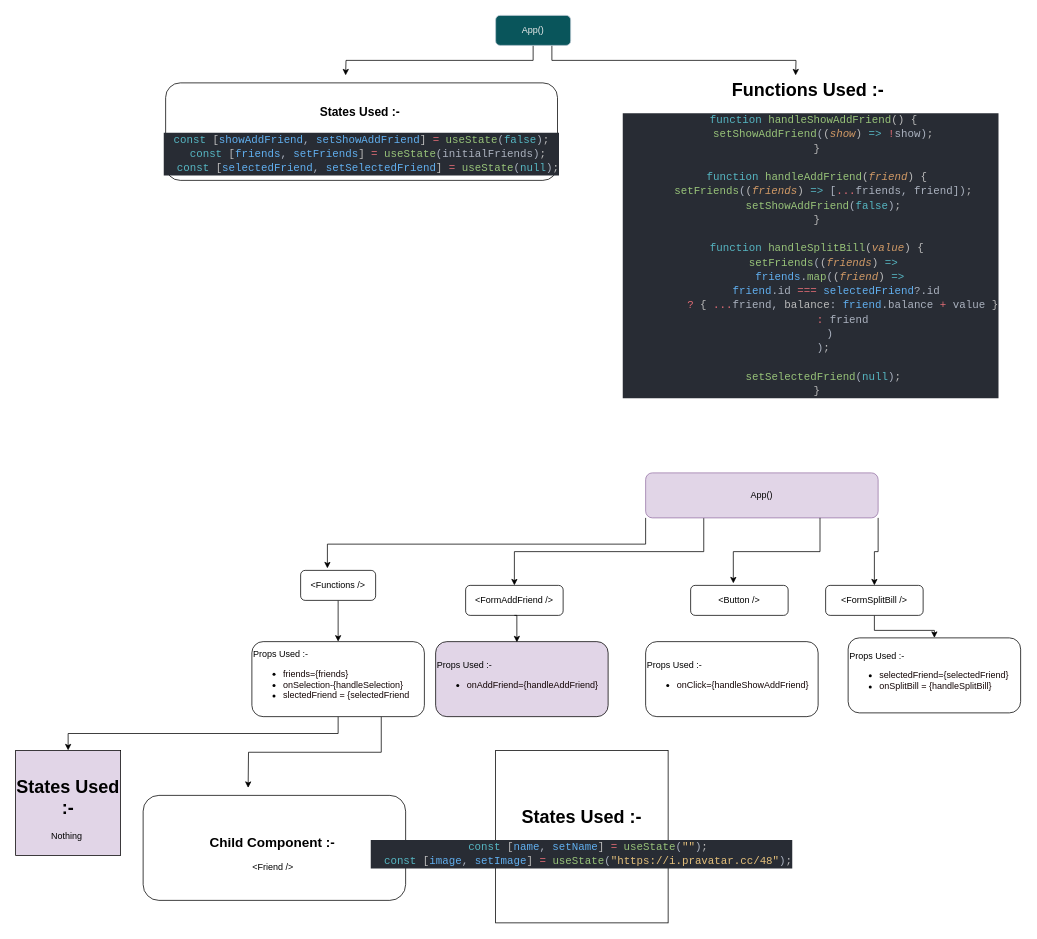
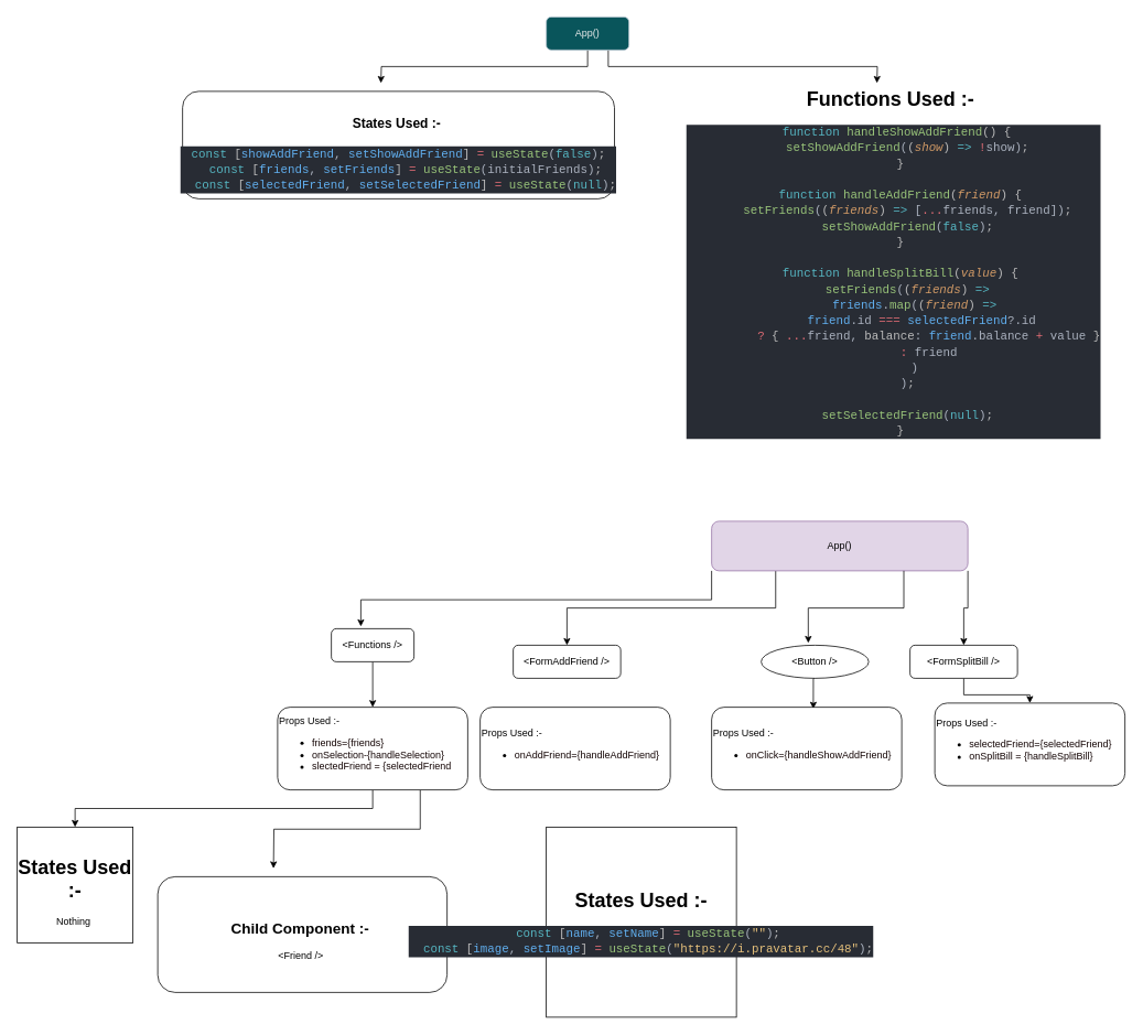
- <mxCell id="9" value="&amp;lt;Button /&amp;gt;" style="rounded=1;whiteSpace=wrap;html=1;" vertex="1" parent="1"><mxGeometry x="920" y="780" width="130" height="40" as="geometry" /></mxCell>
+ <mxCell id="9" value="&amp;lt;Button /&amp;gt;" style="ellipse;whiteSpace=wrap;html=1;" vertex="1" parent="1"><mxGeometry x="920" y="780" width="130" height="40" as="geometry" /></mxCell>
- <mxCell id="25" style="edgeStyle=orthogonalEdgeStyle;rounded=0;orthogonalLoop=1;jettySize=auto;html=1;exitX=0.5;exitY=1;exitDx=0;exitDy=0;entryX=0.471;entryY=0.009;entryDx=0;entryDy=0;entryPerimeter=0;" edge="1" parent="1" source="7" target="17"><mxGeometry relative="1" as="geometry" /></mxCell>
+ <mxCell id="8" style="edgeStyle=orthogonalEdgeStyle;rounded=0;orthogonalLoop=1;jettySize=auto;html=1;exitX=0.5;exitY=1;exitDx=0;exitDy=0;entryX=0.535;entryY=0.02;entryDx=0;entryDy=0;entryPerimeter=0;" edge="1" parent="1" source="9" target="18"><mxGeometry relative="1" as="geometry"><mxPoint x="1104.471" y="840" as="targetPoint" /></mxGeometry></mxCell>
- <mxCell id="17" value="Props Used :-&amp;nbsp;&lt;div&gt;&lt;ul&gt;&lt;li&gt;&lt;font color=&quot;#140505&quot;&gt;onAddFriend={handleAddFriend}&lt;/font&gt;&lt;/li&gt;&lt;/ul&gt;&lt;/div&gt;" style="whiteSpace=wrap;html=1;rounded=1;align=left;fillColor=#e1d5e7;" vertex="1" parent="1"><mxGeometry x="580" y="855" width="230" height="100" as="geometry" /></mxCell>
+ <mxCell id="17" value="Props Used :-&amp;nbsp;&lt;div&gt;&lt;ul&gt;&lt;li&gt;&lt;font color=&quot;#140505&quot;&gt;onAddFriend={handleAddFriend}&lt;/font&gt;&lt;/li&gt;&lt;/ul&gt;&lt;/div&gt;" style="whiteSpace=wrap;html=1;rounded=1;align=left;" vertex="1" parent="1"><mxGeometry x="580" y="855" width="230" height="100" as="geometry" /></mxCell>
- <mxCell id="26" value="&lt;h1&gt;States Used :-&lt;/h1&gt;&lt;div&gt;Nothing&amp;nbsp;&lt;/div&gt;" style="whiteSpace=wrap;html=1;aspect=fixed;fillColor=#e1d5e7;" vertex="1" parent="1"><mxGeometry x="20" y="1000" width="140" height="140" as="geometry" /></mxCell>
+ <mxCell id="26" value="&lt;h1&gt;States Used :-&lt;/h1&gt;&lt;div&gt;Nothing&amp;nbsp;&lt;/div&gt;" style="whiteSpace=wrap;html=1;aspect=fixed;" vertex="1" parent="1"><mxGeometry x="20" y="1000" width="140" height="140" as="geometry" /></mxCell>
